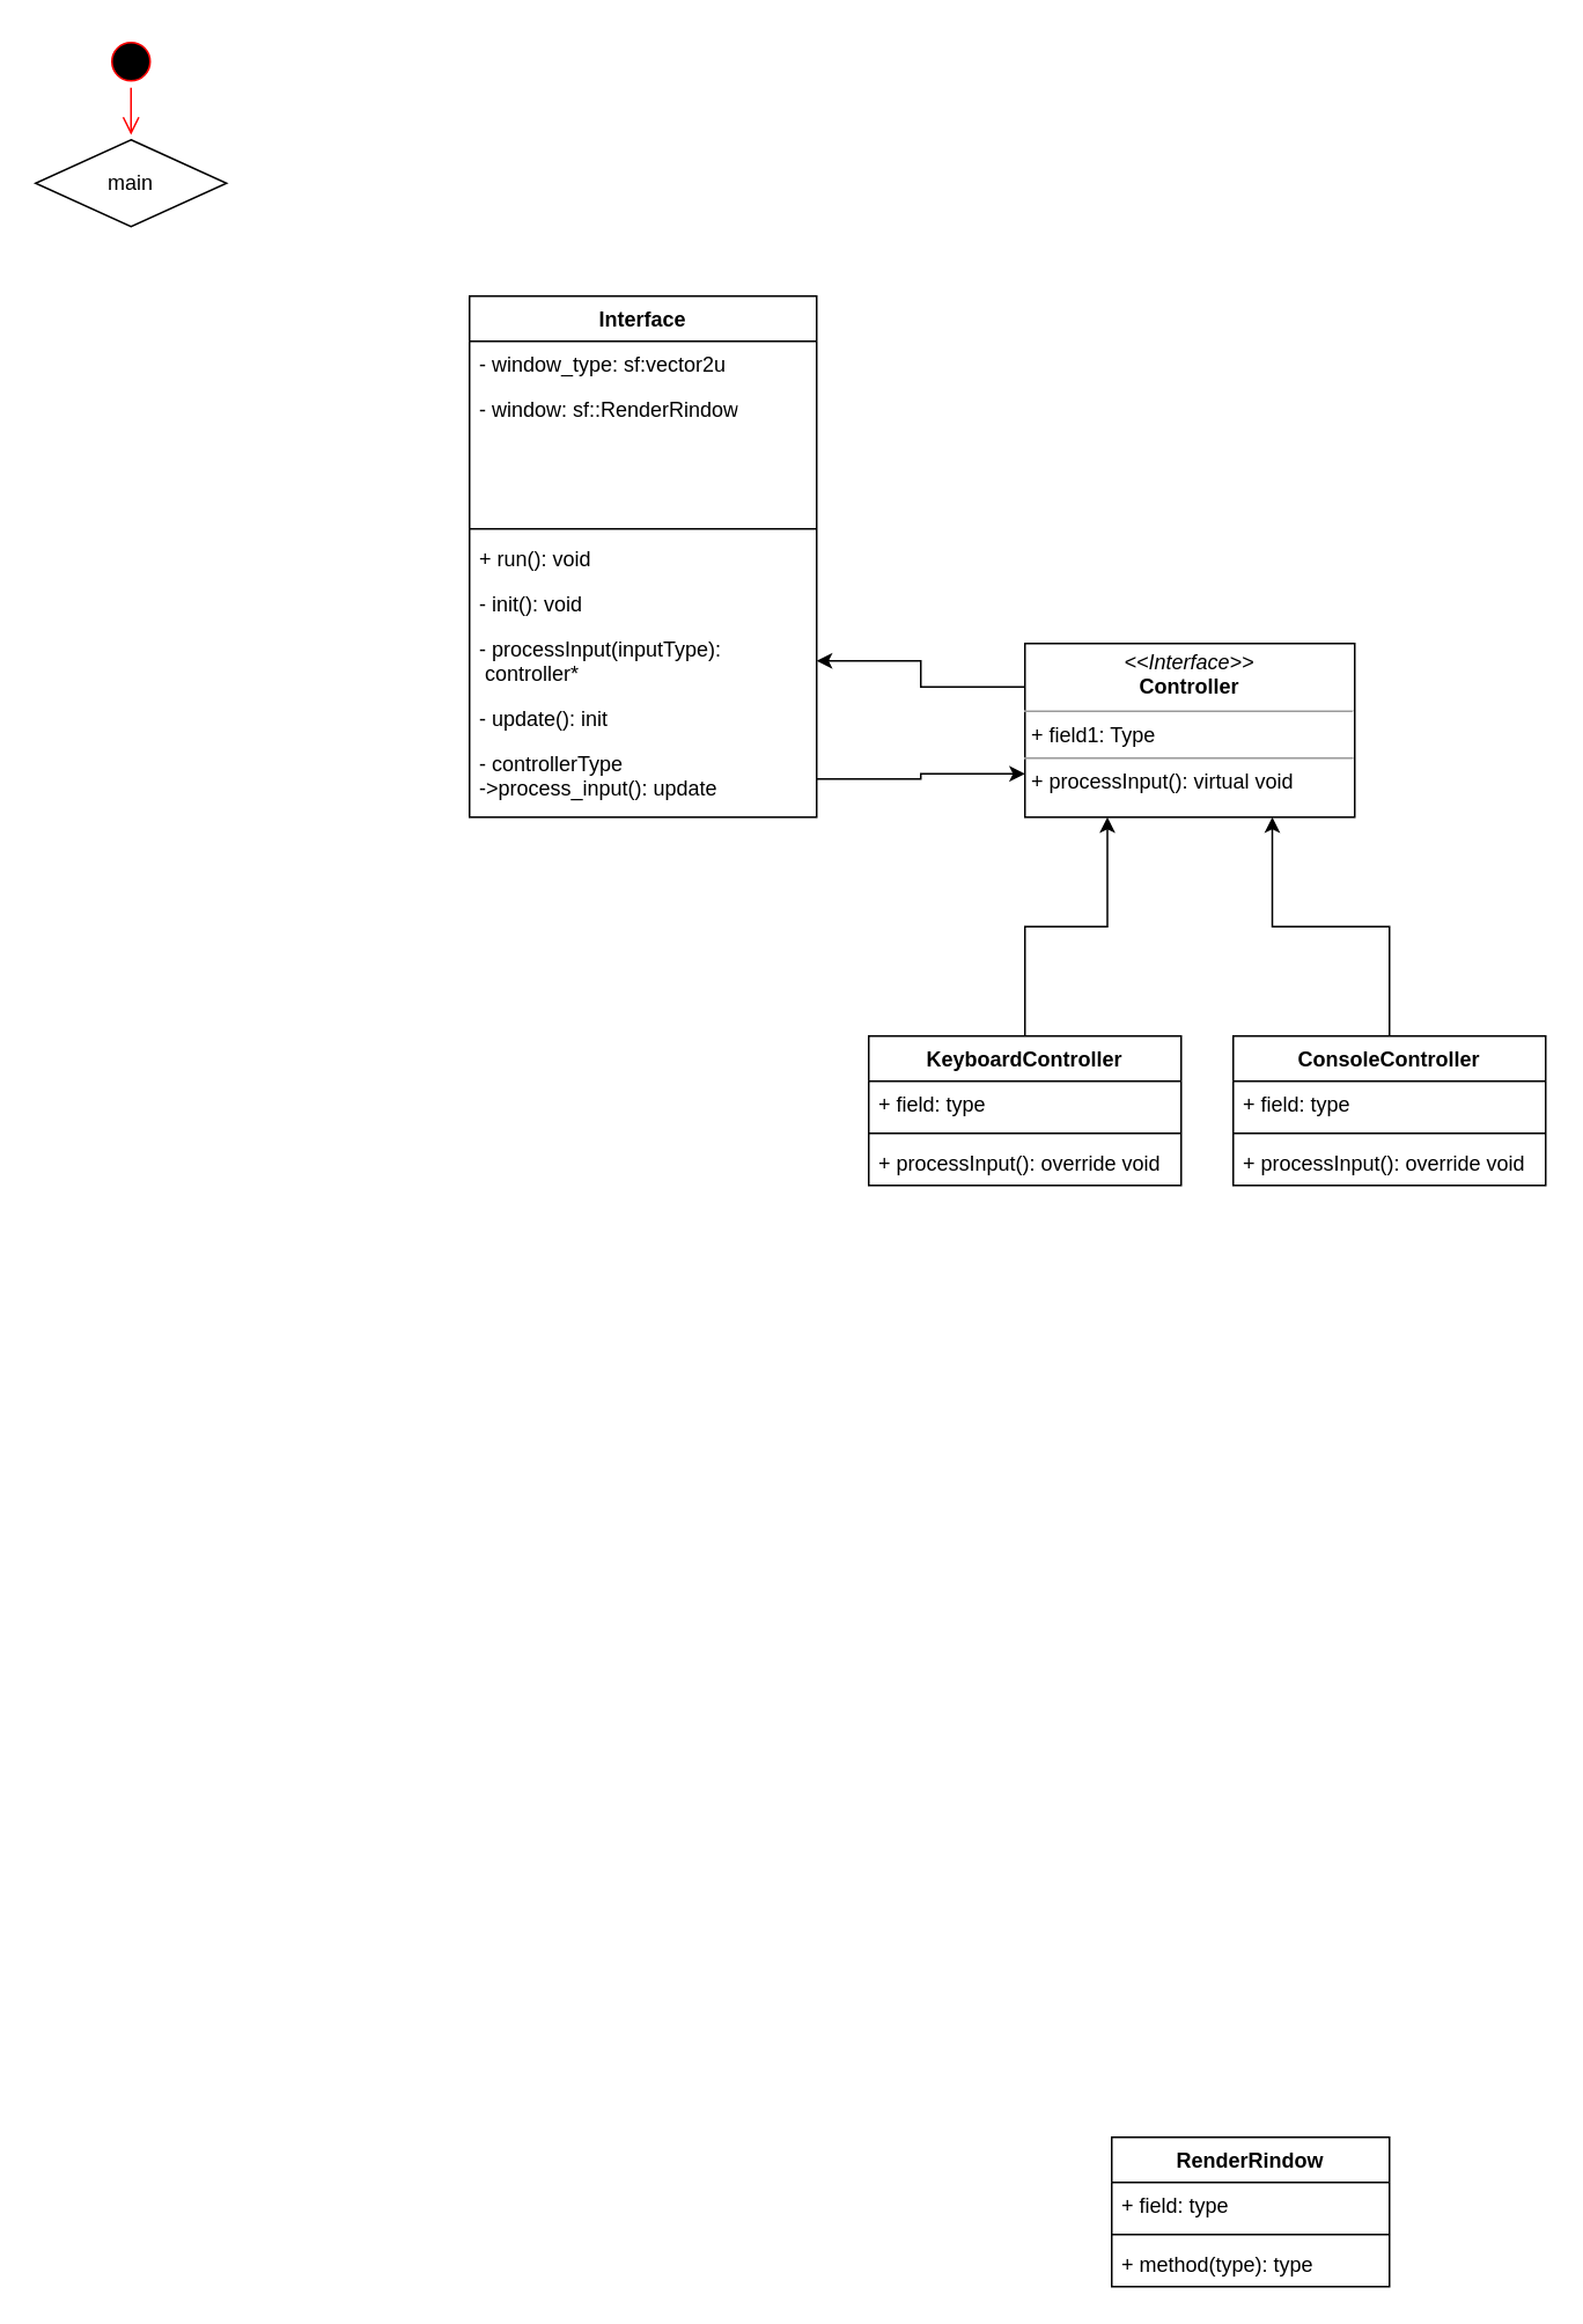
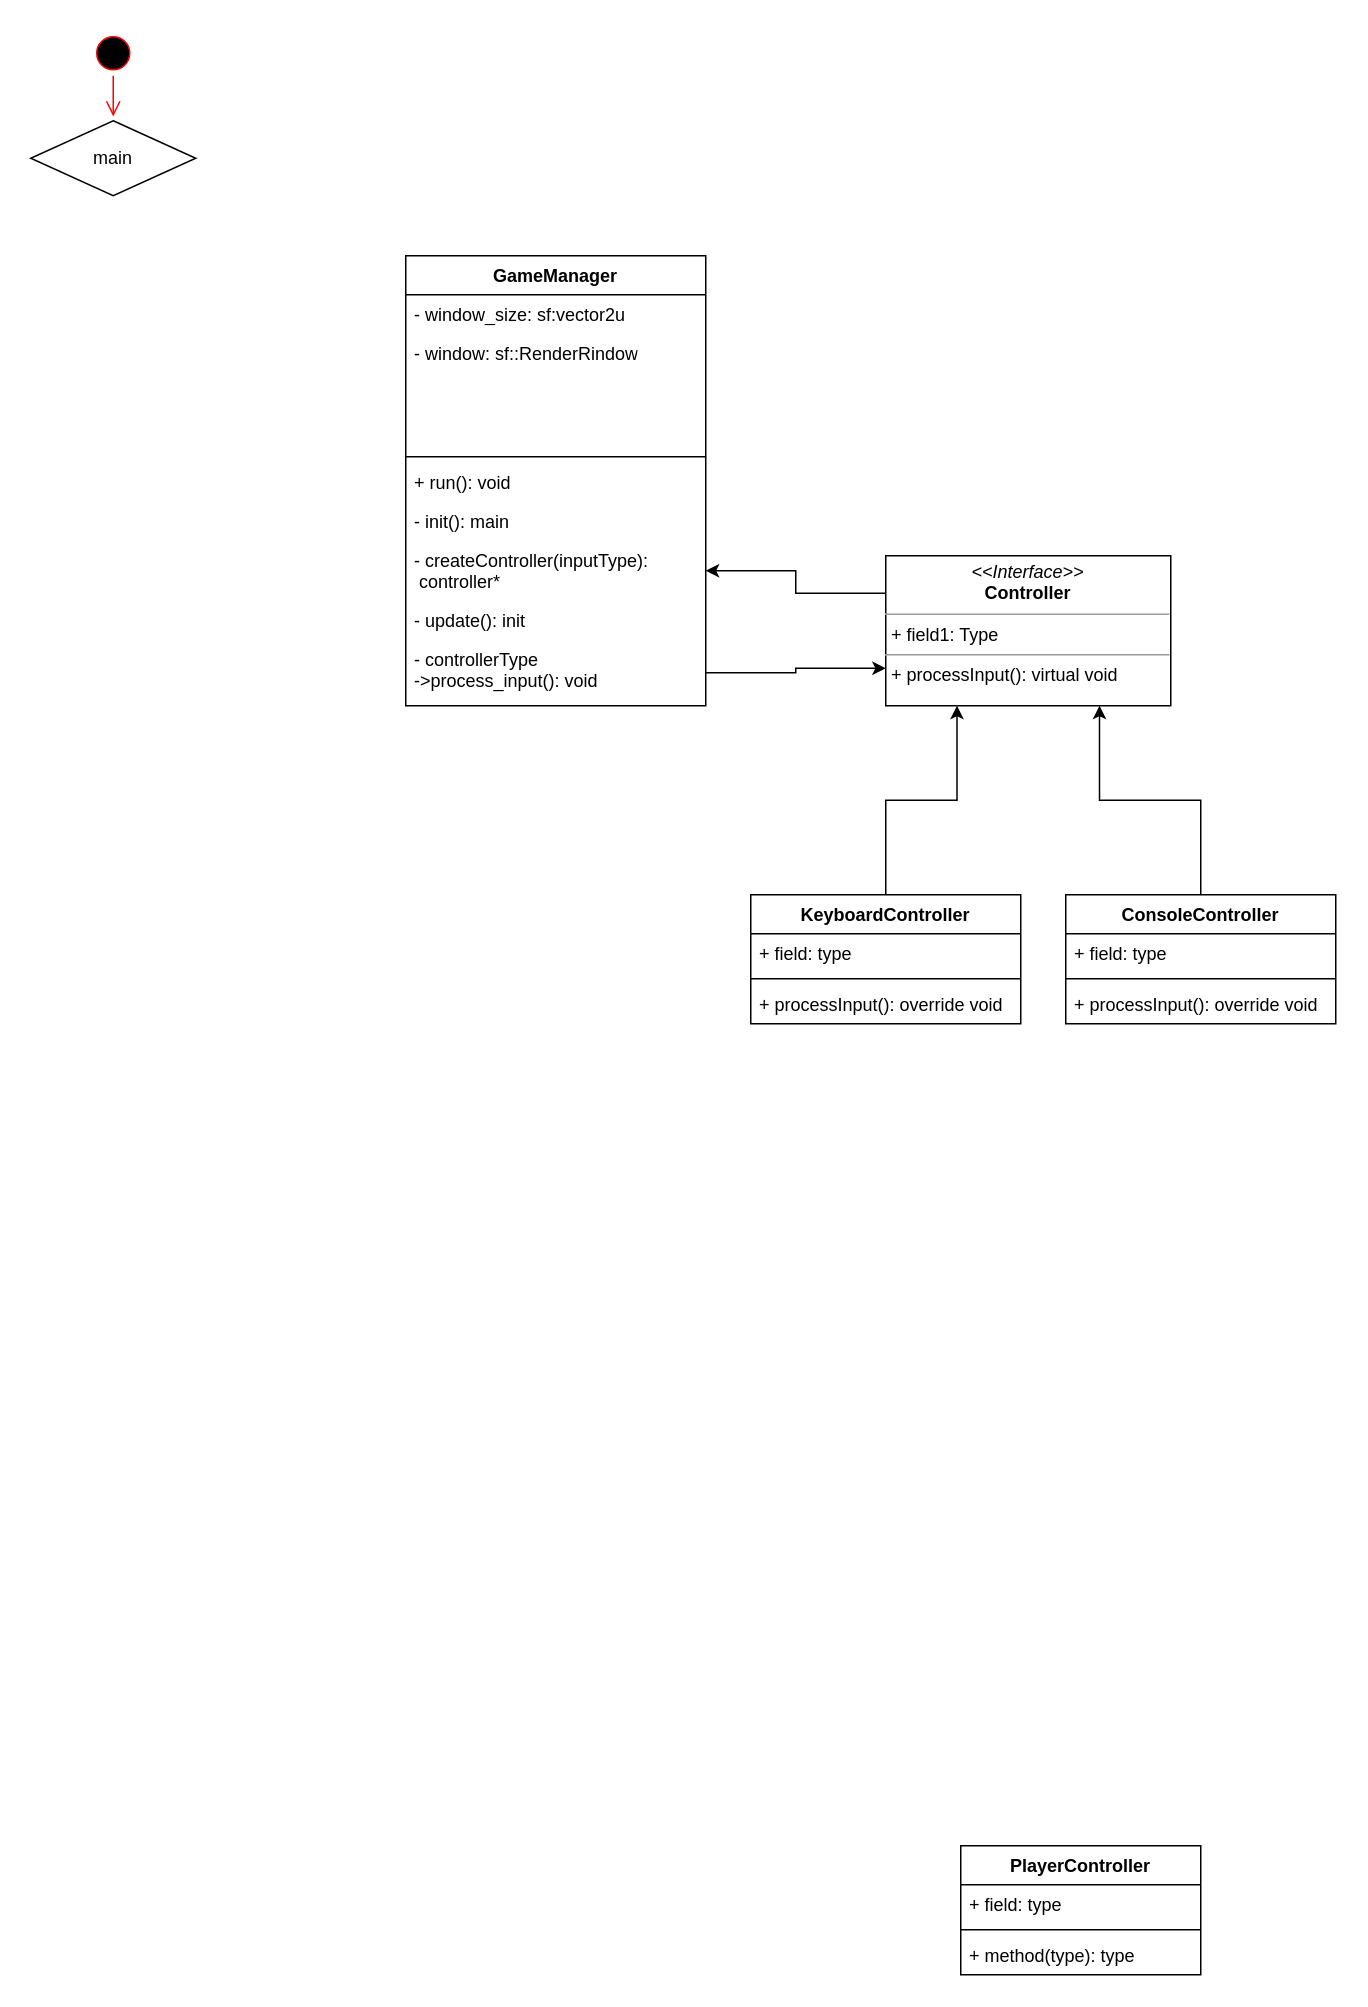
- <mxCell id="2" value="Interface&lt;br&gt;" style="swimlane;fontStyle=1;align=center;verticalAlign=top;childLayout=stackLayout;horizontal=1;startSize=26;horizontalStack=0;resizeParent=1;resizeParentMax=0;resizeLast=0;collapsible=1;marginBottom=0;whiteSpace=wrap;html=1;" parent="1" vertex="1"><mxGeometry x="270" y="170" width="200" height="300" as="geometry" /></mxCell>
+ <mxCell id="2" value="GameManager&lt;br&gt;" style="swimlane;fontStyle=1;align=center;verticalAlign=top;childLayout=stackLayout;horizontal=1;startSize=26;horizontalStack=0;resizeParent=1;resizeParentMax=0;resizeLast=0;collapsible=1;marginBottom=0;whiteSpace=wrap;html=1;" parent="1" vertex="1"><mxGeometry x="270" y="170" width="200" height="300" as="geometry" /></mxCell>
- <mxCell id="3" value="- window_type: sf:vector2u" style="text;strokeColor=none;fillColor=none;align=left;verticalAlign=top;spacingLeft=4;spacingRight=4;overflow=hidden;rotatable=0;points=[[0,0.5],[1,0.5]];portConstraint=eastwest;whiteSpace=wrap;html=1;" parent="2" vertex="1"><mxGeometry y="26" width="200" height="26" as="geometry" /></mxCell>
+ <mxCell id="3" value="- window_size: sf:vector2u" style="text;strokeColor=none;fillColor=none;align=left;verticalAlign=top;spacingLeft=4;spacingRight=4;overflow=hidden;rotatable=0;points=[[0,0.5],[1,0.5]];portConstraint=eastwest;whiteSpace=wrap;html=1;" parent="2" vertex="1"><mxGeometry y="26" width="200" height="26" as="geometry" /></mxCell>
- <mxCell id="9" value="- init(): void" style="text;strokeColor=none;fillColor=none;align=left;verticalAlign=top;spacingLeft=4;spacingRight=4;overflow=hidden;rotatable=0;points=[[0,0.5],[1,0.5]];portConstraint=eastwest;whiteSpace=wrap;html=1;" parent="2" vertex="1"><mxGeometry y="164" width="200" height="26" as="geometry" /></mxCell>
+ <mxCell id="9" value="- init(): main" style="text;strokeColor=none;fillColor=none;align=left;verticalAlign=top;spacingLeft=4;spacingRight=4;overflow=hidden;rotatable=0;points=[[0,0.5],[1,0.5]];portConstraint=eastwest;whiteSpace=wrap;html=1;" parent="2" vertex="1"><mxGeometry y="164" width="200" height="26" as="geometry" /></mxCell>
- <mxCell id="10" value="- processInput(inputType):&lt;br&gt;&amp;nbsp;controller*" style="text;strokeColor=none;fillColor=none;align=left;verticalAlign=top;spacingLeft=4;spacingRight=4;overflow=hidden;rotatable=0;points=[[0,0.5],[1,0.5]];portConstraint=eastwest;whiteSpace=wrap;html=1;" vertex="1" parent="2"><mxGeometry y="190" width="200" height="40" as="geometry" /></mxCell>
+ <mxCell id="10" value="- createController(inputType):&lt;br&gt;&amp;nbsp;controller*" style="text;strokeColor=none;fillColor=none;align=left;verticalAlign=top;spacingLeft=4;spacingRight=4;overflow=hidden;rotatable=0;points=[[0,0.5],[1,0.5]];portConstraint=eastwest;whiteSpace=wrap;html=1;" vertex="1" parent="2"><mxGeometry y="190" width="200" height="40" as="geometry" /></mxCell>
- <mxCell id="12" value="- controllerType&lt;br&gt;-&amp;gt;process_input(): update" style="text;strokeColor=none;fillColor=none;align=left;verticalAlign=top;spacingLeft=4;spacingRight=4;overflow=hidden;rotatable=0;points=[[0,0.5],[1,0.5]];portConstraint=eastwest;whiteSpace=wrap;html=1;" parent="2" vertex="1"><mxGeometry y="256" width="200" height="44" as="geometry" /></mxCell>
+ <mxCell id="12" value="- controllerType&lt;br&gt;-&amp;gt;process_input(): void" style="text;strokeColor=none;fillColor=none;align=left;verticalAlign=top;spacingLeft=4;spacingRight=4;overflow=hidden;rotatable=0;points=[[0,0.5],[1,0.5]];portConstraint=eastwest;whiteSpace=wrap;html=1;" parent="2" vertex="1"><mxGeometry y="256" width="200" height="44" as="geometry" /></mxCell>
- <mxCell id="13" value="RenderRindow" style="swimlane;fontStyle=1;align=center;verticalAlign=top;childLayout=stackLayout;horizontal=1;startSize=26;horizontalStack=0;resizeParent=1;resizeParentMax=0;resizeLast=0;collapsible=1;marginBottom=0;whiteSpace=wrap;html=1;" parent="1" vertex="1"><mxGeometry x="640" y="1230" width="160" height="86" as="geometry" /></mxCell>
+ <mxCell id="13" value="PlayerController" style="swimlane;fontStyle=1;align=center;verticalAlign=top;childLayout=stackLayout;horizontal=1;startSize=26;horizontalStack=0;resizeParent=1;resizeParentMax=0;resizeLast=0;collapsible=1;marginBottom=0;whiteSpace=wrap;html=1;" parent="1" vertex="1"><mxGeometry x="640" y="1230" width="160" height="86" as="geometry" /></mxCell>
